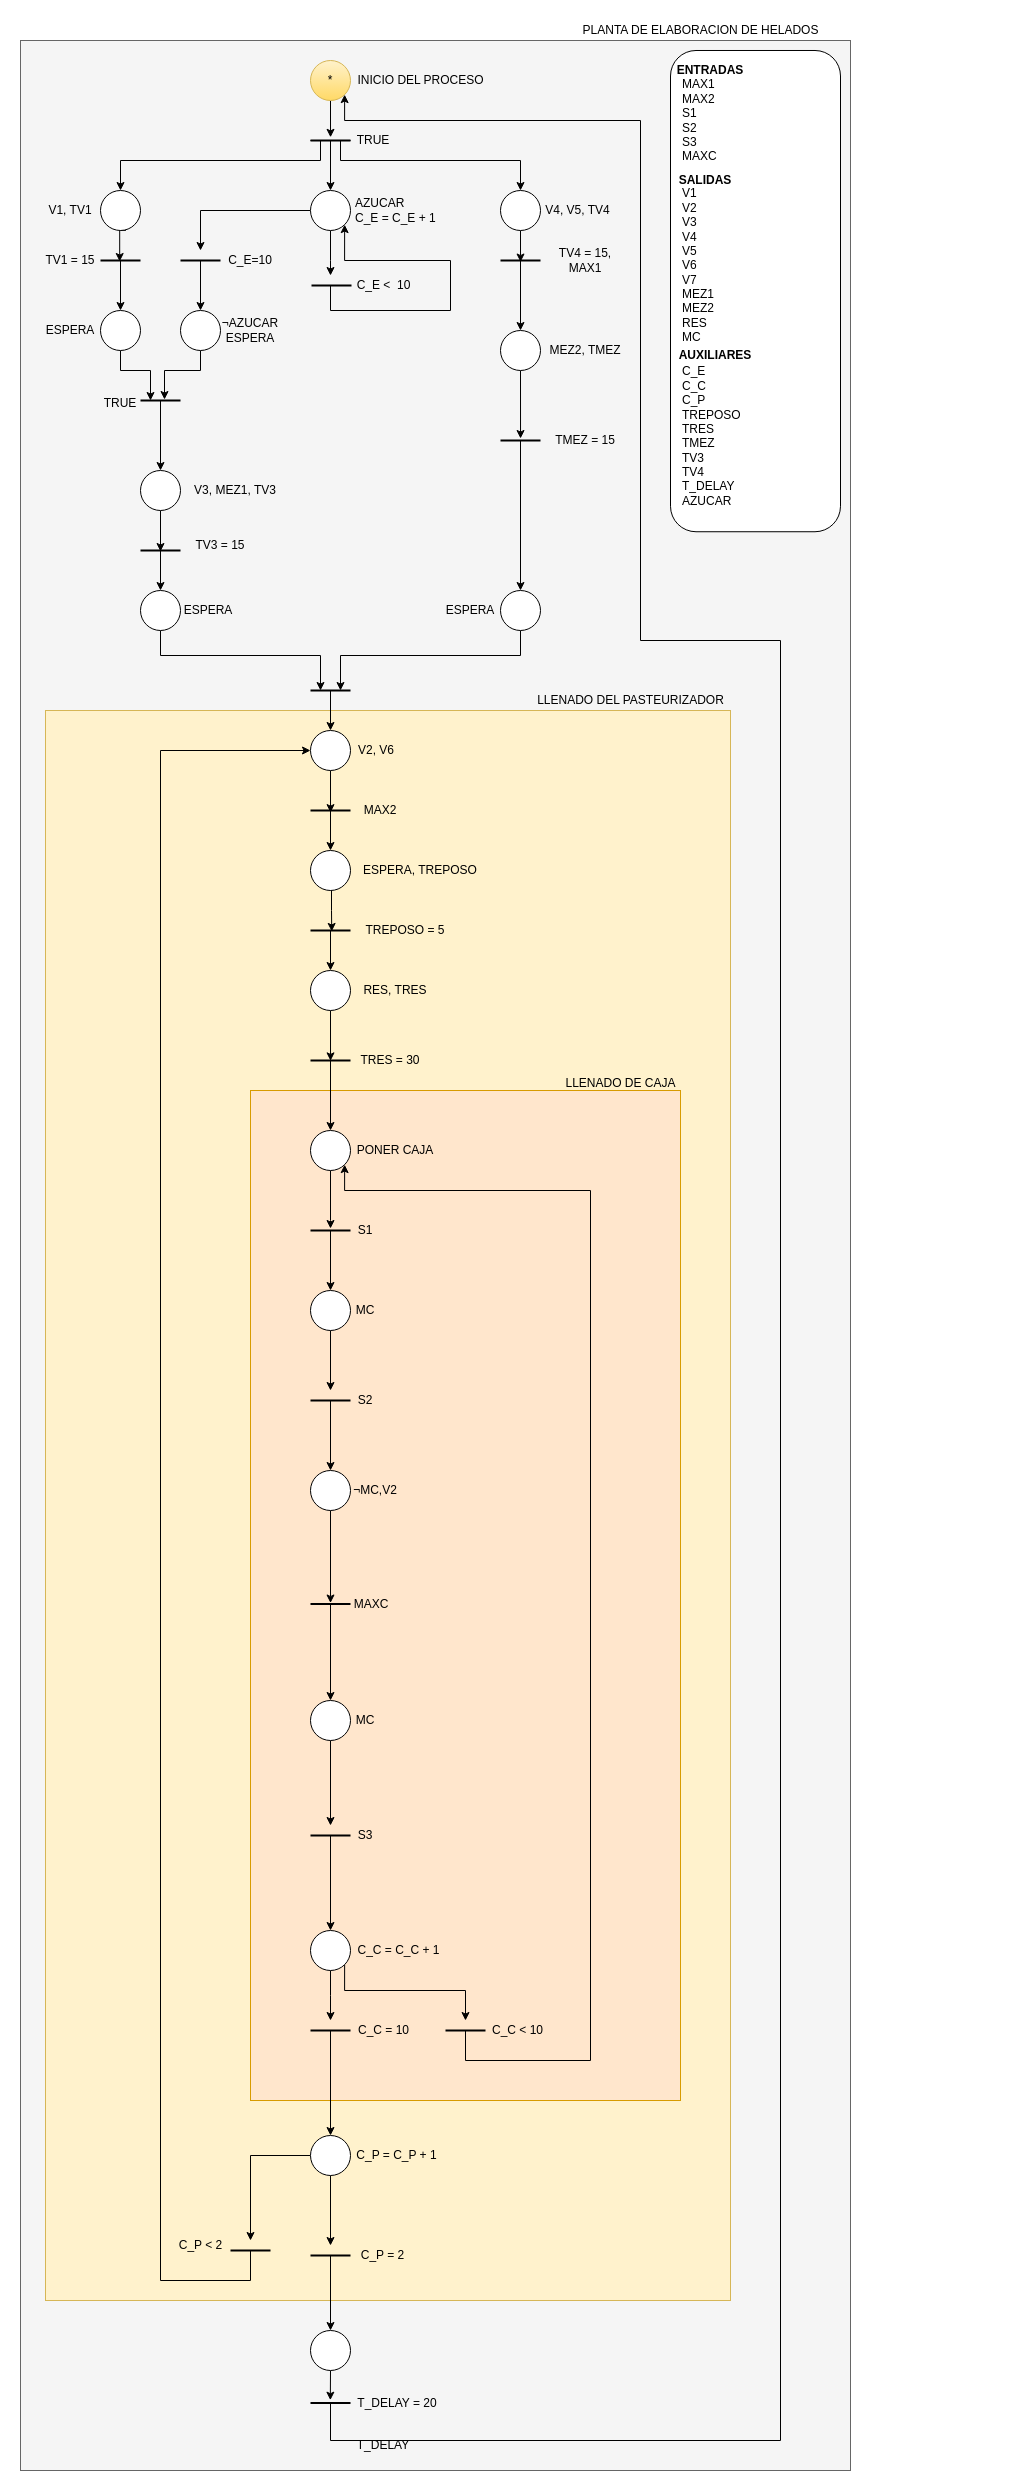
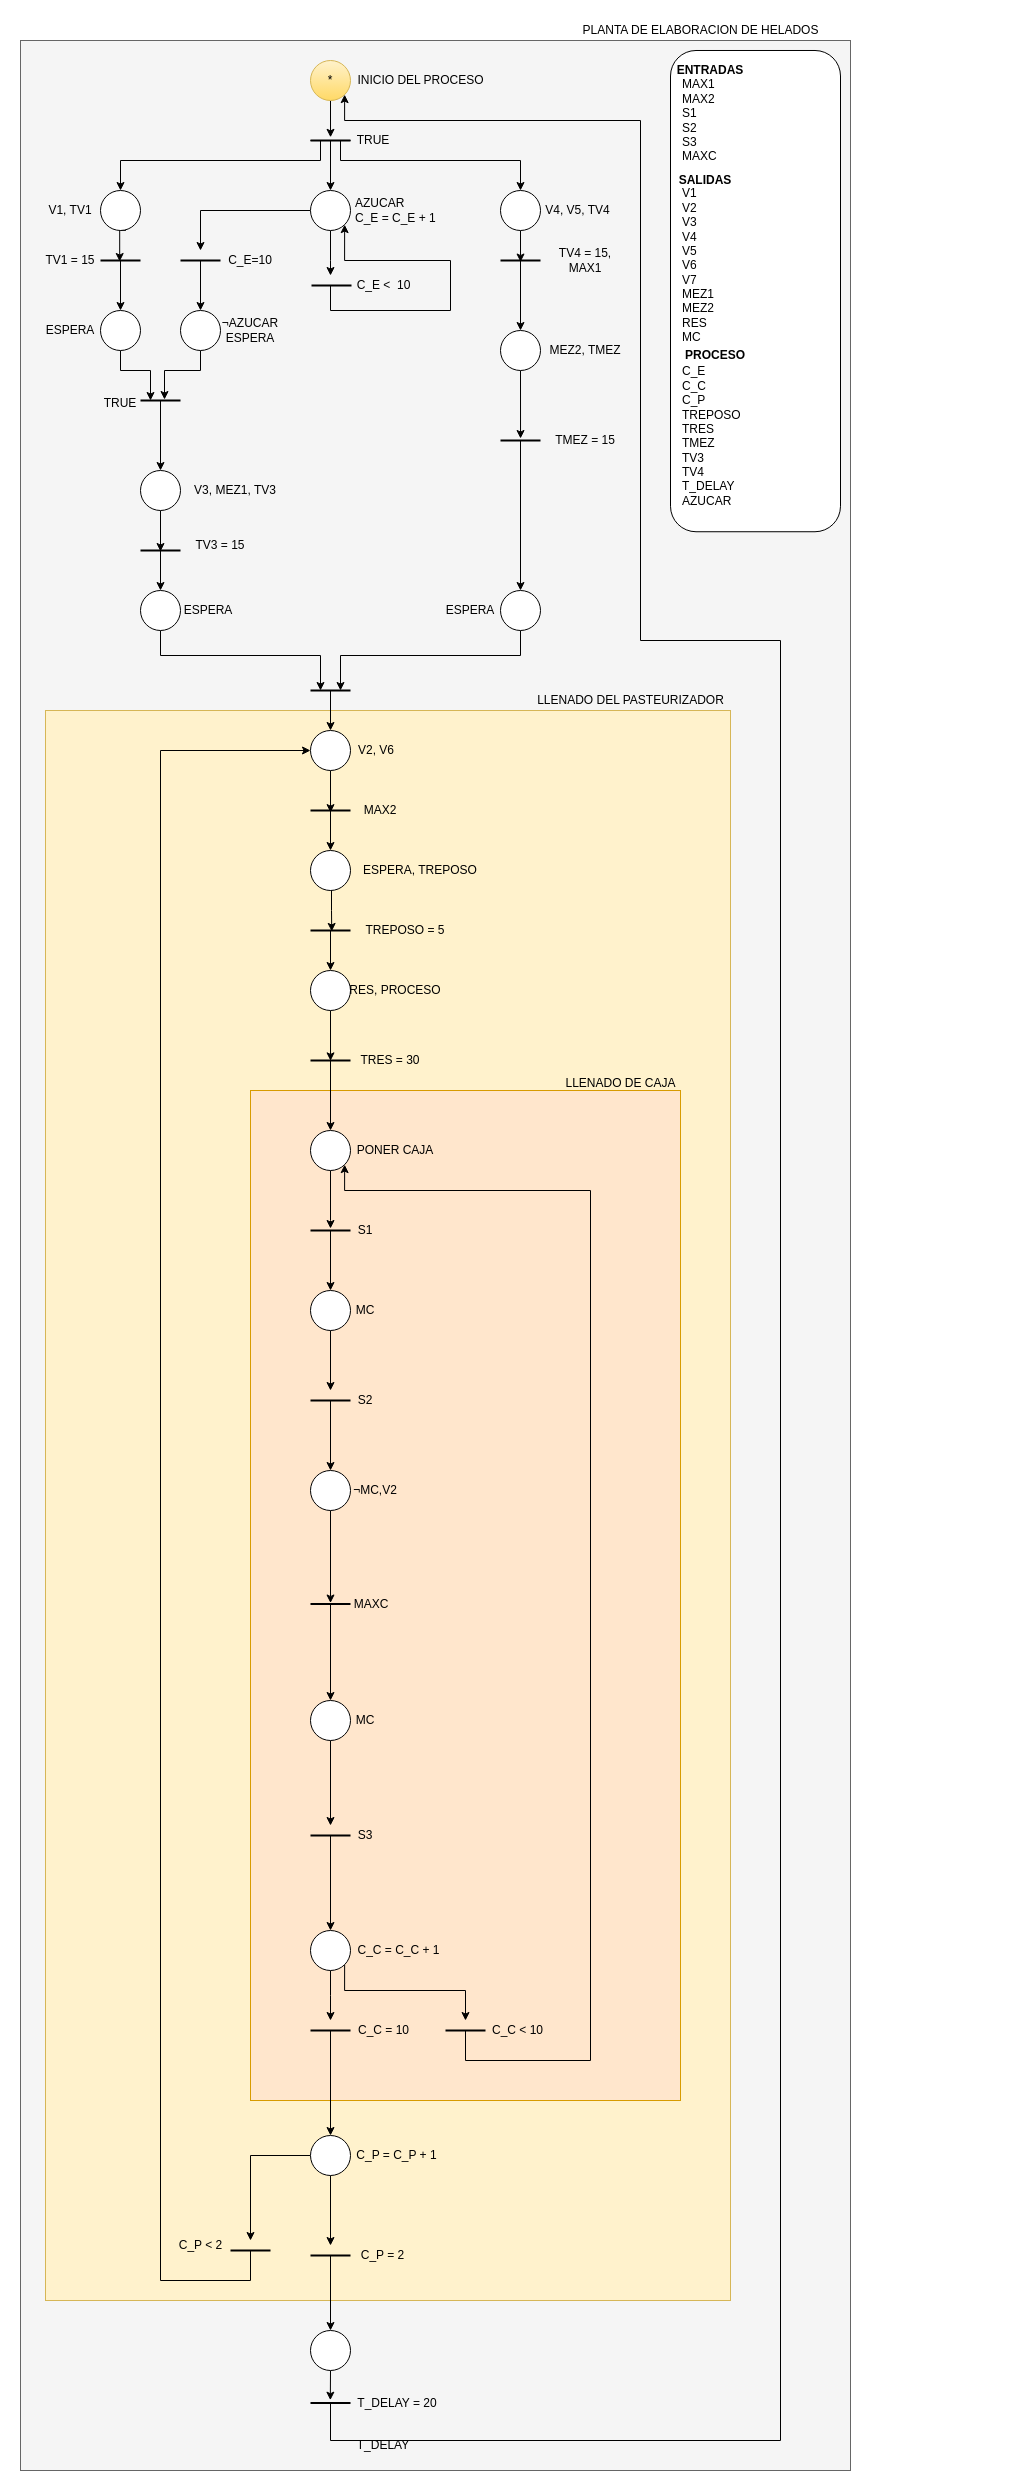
- <mxCell id="139" value="AUXILIARES" style="text;html=1;strokeColor=none;fillColor=none;align=center;verticalAlign=middle;whiteSpace=wrap;rounded=0;fontStyle=1" parent="1" vertex="1"><mxGeometry x="680" y="345" width="70" height="20" as="geometry" /></mxCell>
+ <mxCell id="139" value="PROCESO" style="text;html=1;strokeColor=none;fillColor=none;align=center;verticalAlign=middle;whiteSpace=wrap;rounded=0;fontStyle=1" parent="1" vertex="1"><mxGeometry x="680" y="345" width="70" height="20" as="geometry" /></mxCell>
- <mxCell id="76" value="RES, TRES" style="text;html=1;strokeColor=none;fillColor=none;align=center;verticalAlign=middle;whiteSpace=wrap;rounded=0;" parent="1" vertex="1"><mxGeometry x="340" y="975" width="110" height="30" as="geometry" /></mxCell>
+ <mxCell id="76" value="RES, PROCESO" style="text;html=1;strokeColor=none;fillColor=none;align=center;verticalAlign=middle;whiteSpace=wrap;rounded=0;" parent="1" vertex="1"><mxGeometry x="340" y="975" width="110" height="30" as="geometry" /></mxCell>
